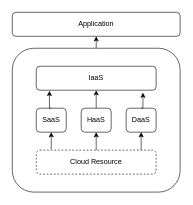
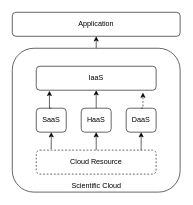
- <mxCell id="14" style="edgeStyle=orthogonalEdgeStyle;rounded=0;orthogonalLoop=1;jettySize=auto;html=1;exitX=0.5;exitY=0;exitDx=0;exitDy=0;entryX=0.89;entryY=1.1;entryDx=0;entryDy=0;entryPerimeter=0;" edge="1" parent="1" source="15" target="9"><mxGeometry relative="1" as="geometry" /></mxCell>
+ <mxCell id="14" style="edgeStyle=orthogonalEdgeStyle;rounded=0;orthogonalLoop=1;jettySize=auto;html=1;exitX=0.5;exitY=0;exitDx=0;exitDy=0;entryX=0.89;entryY=1.1;entryDx=0;entryDy=0;entryPerimeter=0;dashed=1;" edge="1" parent="1" source="15" target="9"><mxGeometry relative="1" as="geometry" /></mxCell>
+ <mxCell id="16" value="Scientific Cloud" style="text;html=1;align=center;verticalAlign=middle;resizable=0;points=[];autosize=1;strokeColor=none;" vertex="1" parent="1"><mxGeometry x="110" y="300" width="100" height="20" as="geometry" /></mxCell>
